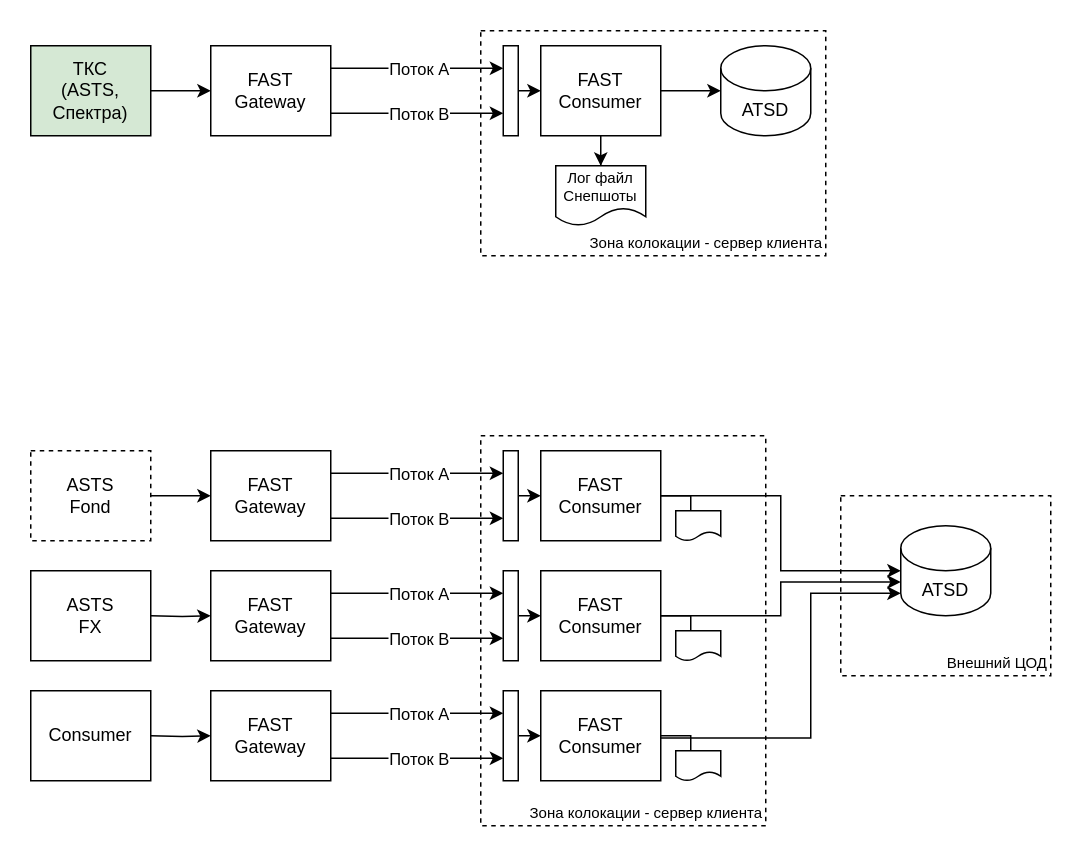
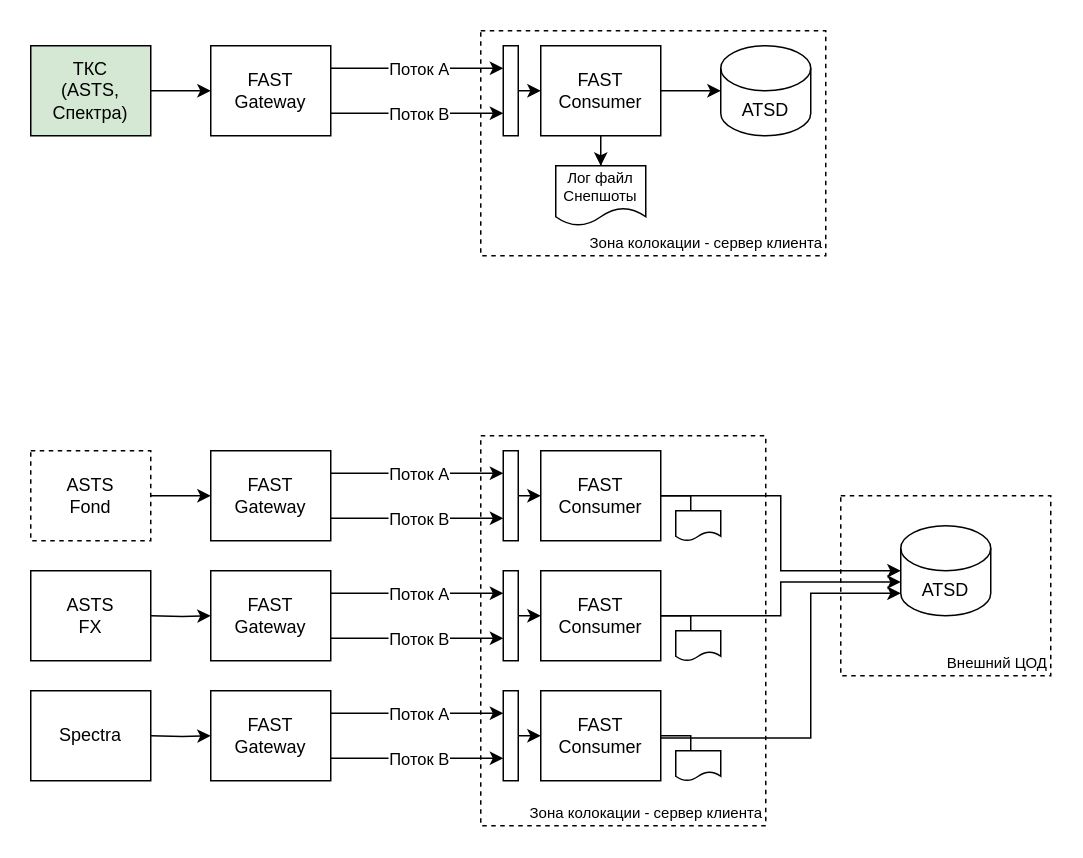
- <mxCell id="34" value="Consumer" style="rounded=0;whiteSpace=wrap;html=1;" vertex="1" parent="1"><mxGeometry x="20" y="460" width="80" height="60" as="geometry" /></mxCell>
+ <mxCell id="34" value="Spectra" style="rounded=0;whiteSpace=wrap;html=1;" vertex="1" parent="1"><mxGeometry x="20" y="460" width="80" height="60" as="geometry" /></mxCell>
